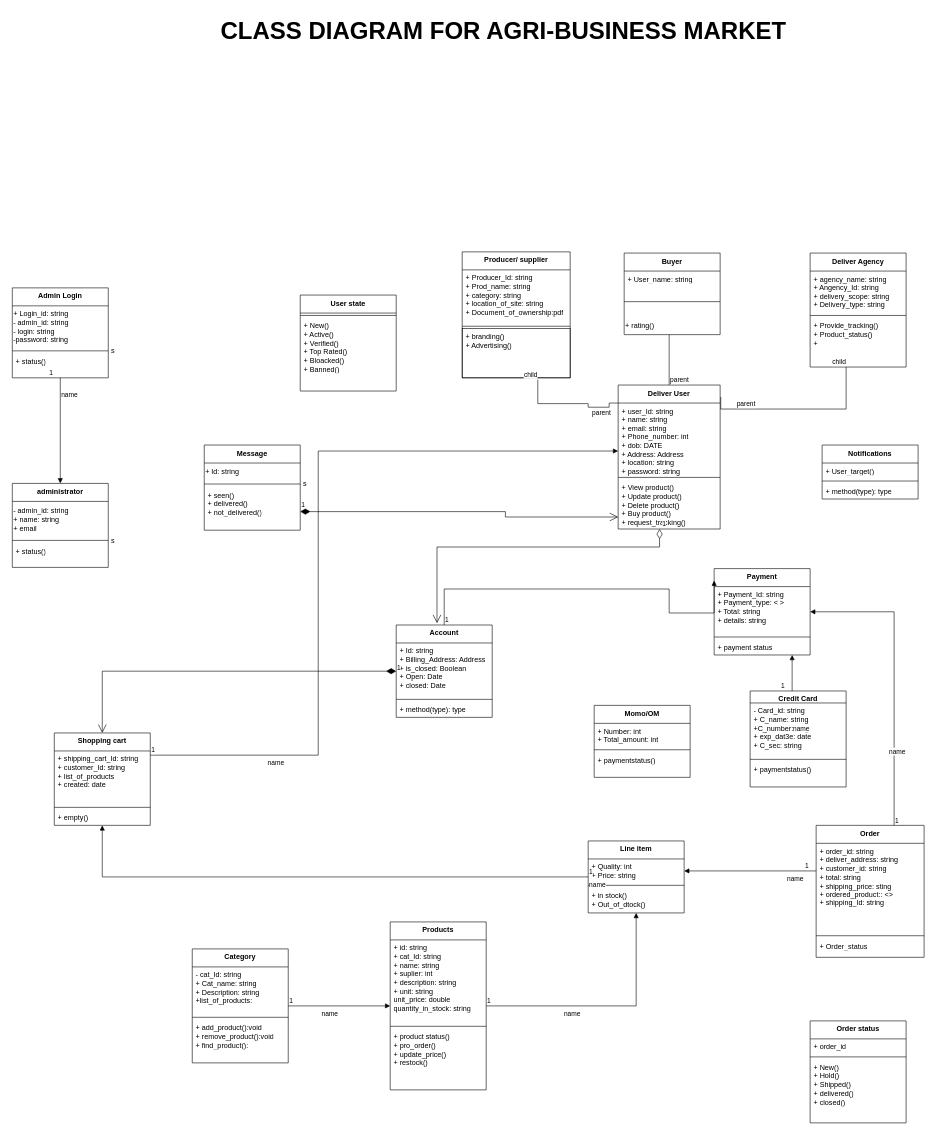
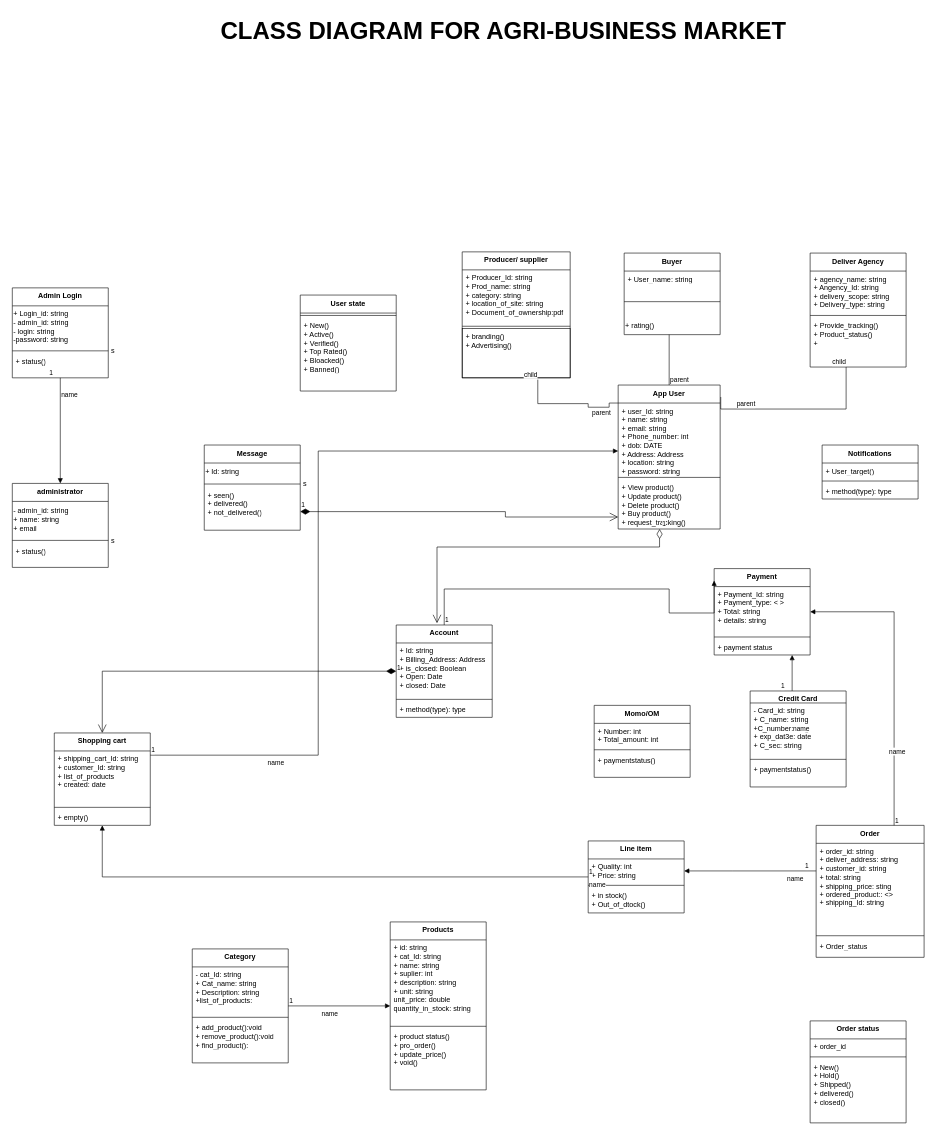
- <mxCell id="2" value="Deliver User" style="swimlane;fontStyle=1;align=center;verticalAlign=top;childLayout=stackLayout;horizontal=1;startSize=30;horizontalStack=0;resizeParent=1;resizeParentMax=0;resizeLast=0;collapsible=1;marginBottom=0;whiteSpace=wrap;html=1;" parent="1" vertex="1"><mxGeometry x="1030" y="641" width="170" height="240" as="geometry"><mxRectangle x="270" y="260" width="90" height="30" as="alternateBounds" /></mxGeometry></mxCell>
+ <mxCell id="2" value="App User" style="swimlane;fontStyle=1;align=center;verticalAlign=top;childLayout=stackLayout;horizontal=1;startSize=30;horizontalStack=0;resizeParent=1;resizeParentMax=0;resizeLast=0;collapsible=1;marginBottom=0;whiteSpace=wrap;html=1;" parent="1" vertex="1"><mxGeometry x="1030" y="641" width="170" height="240" as="geometry"><mxRectangle x="270" y="260" width="90" height="30" as="alternateBounds" /></mxGeometry></mxCell>
- <mxCell id="72" value="name" style="endArrow=block;endFill=1;html=1;edgeStyle=orthogonalEdgeStyle;align=left;verticalAlign=top;rounded=0;" parent="1" source="18" target="53" edge="1"><mxGeometry x="-0.368" relative="1" as="geometry"><mxPoint x="930" y="1570" as="sourcePoint" /><mxPoint x="1030" y="1531" as="targetPoint" /><mxPoint as="offset" /></mxGeometry></mxCell>
- <mxCell id="73" value="1" style="edgeLabel;resizable=0;html=1;align=left;verticalAlign=bottom;" parent="72" connectable="0" vertex="1"><mxGeometry x="-1" relative="1" as="geometry" /></mxCell>
- <mxCell id="21" value="+ product status()&lt;br&gt;+ pro_order()&lt;br&gt;+ update_price()&lt;br&gt;+ restock()" style="text;strokeColor=none;fillColor=none;align=left;verticalAlign=top;spacingLeft=4;spacingRight=4;overflow=hidden;rotatable=0;points=[[0,0.5],[1,0.5]];portConstraint=eastwest;whiteSpace=wrap;html=1;" parent="18" vertex="1"><mxGeometry y="178" width="160" height="102" as="geometry" /></mxCell>
+ <mxCell id="21" value="+ product status()&lt;br&gt;+ pro_order()&lt;br&gt;+ update_price()&lt;br&gt;+ void()" style="text;strokeColor=none;fillColor=none;align=left;verticalAlign=top;spacingLeft=4;spacingRight=4;overflow=hidden;rotatable=0;points=[[0,0.5],[1,0.5]];portConstraint=eastwest;whiteSpace=wrap;html=1;" parent="18" vertex="1"><mxGeometry y="178" width="160" height="102" as="geometry" /></mxCell>
